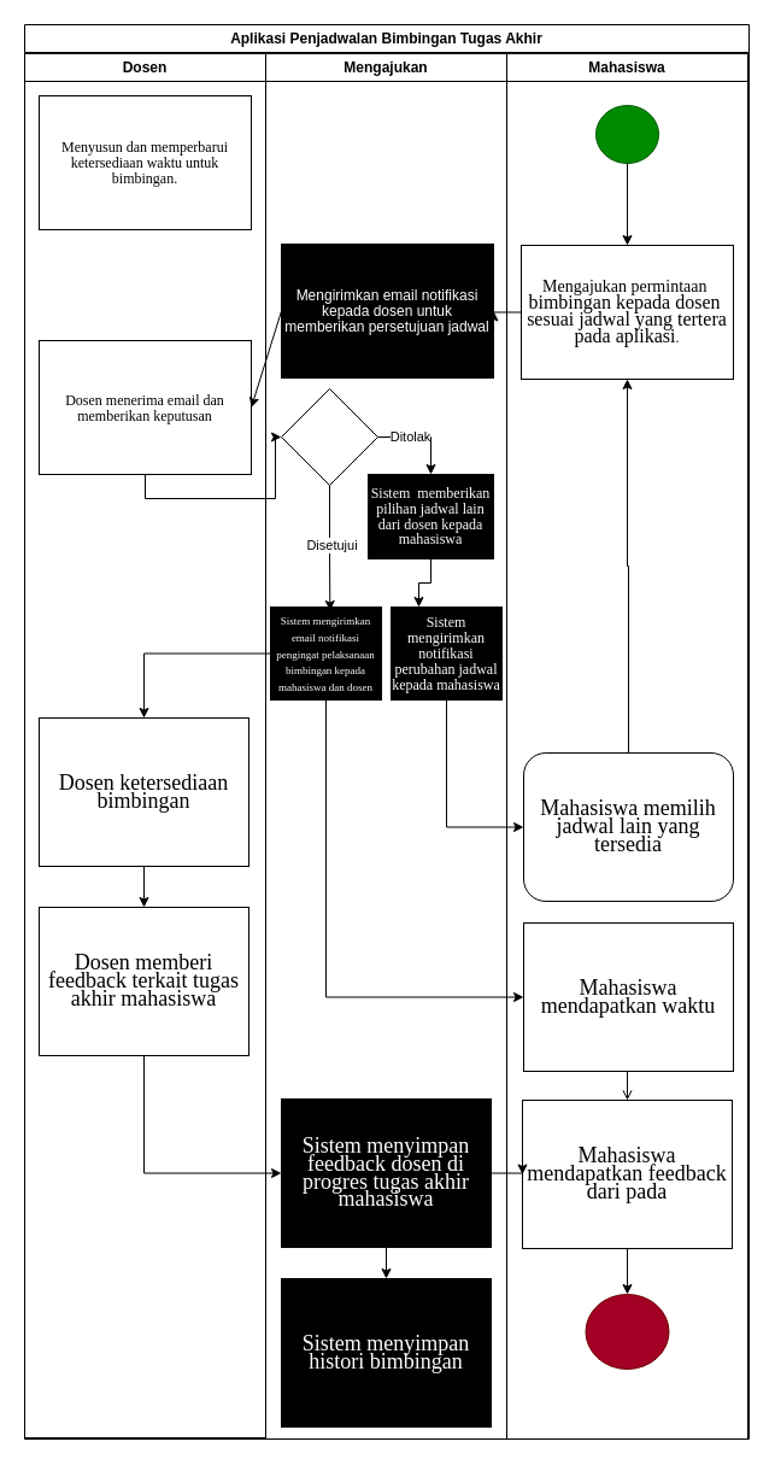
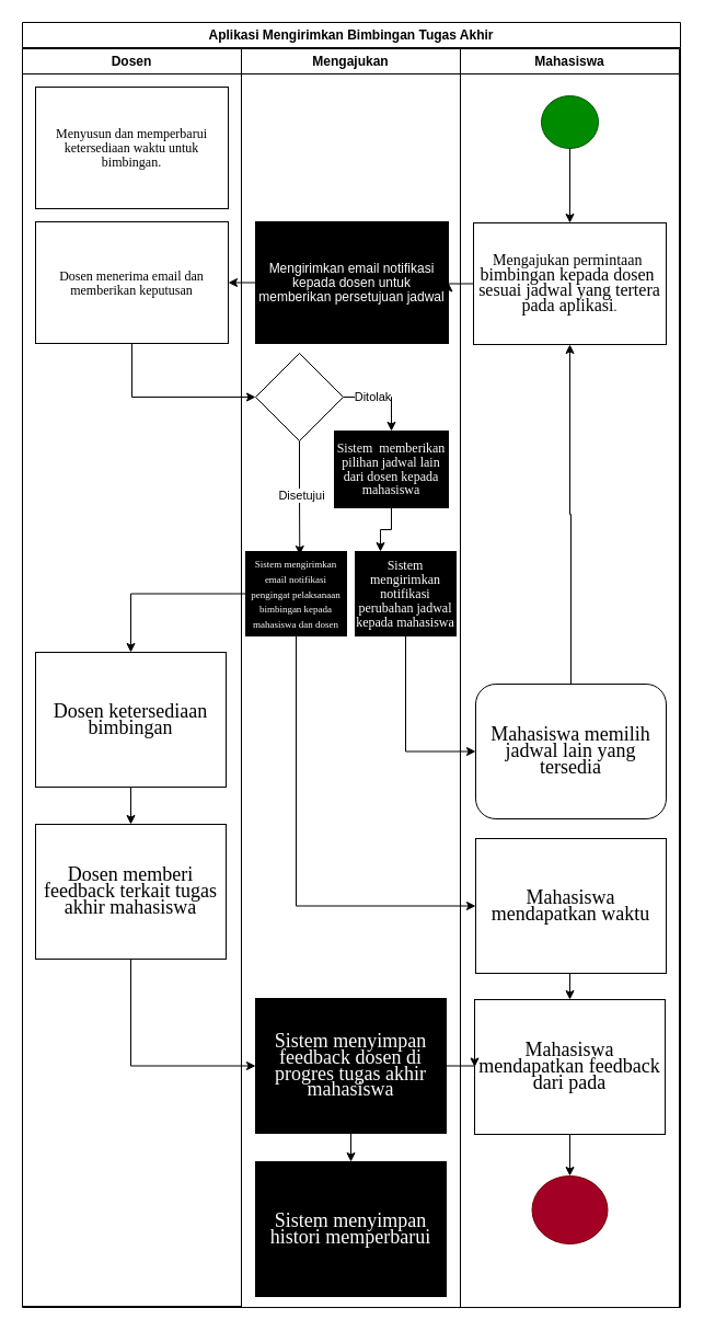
- <mxCell id="2" value="&lt;span style=&quot;text-wrap: nowrap;&quot;&gt;Aplikasi Penjadwalan Bimbingan Tugas Akhir&lt;/span&gt;" style="swimlane;whiteSpace=wrap;html=1;" parent="1" vertex="1"><mxGeometry x="20" y="20" width="601" height="1173" as="geometry" /></mxCell>
+ <mxCell id="2" value="&lt;span style=&quot;text-wrap: nowrap;&quot;&gt;Aplikasi Mengirimkan Bimbingan Tugas Akhir&lt;/span&gt;" style="swimlane;whiteSpace=wrap;html=1;" parent="1" vertex="1"><mxGeometry x="20" y="20" width="601" height="1173" as="geometry" /></mxCell>
- <mxCell id="4" value="&lt;div style=&quot;line-height: 108%;&quot;&gt;&lt;span style=&quot;font-family: &amp;quot;Times New Roman&amp;quot;, serif; white-space-collapse: preserve;&quot;&gt;&lt;font style=&quot;font-size: 12px;&quot;&gt;Dosen menerima email dan memberikan keputusan&lt;/font&gt;&lt;/span&gt;&lt;br&gt;&lt;/div&gt;" style="rounded=0;whiteSpace=wrap;html=1;fontFamily=Helvetica;fontSize=12;fontColor=#000000;align=center;" parent="3" vertex="1"><mxGeometry x="12" y="238" width="176" height="111" as="geometry" /></mxCell>
+ <mxCell id="4" value="&lt;div style=&quot;line-height: 108%;&quot;&gt;&lt;span style=&quot;font-family: &amp;quot;Times New Roman&amp;quot;, serif; white-space-collapse: preserve;&quot;&gt;&lt;font style=&quot;font-size: 12px;&quot;&gt;Dosen menerima email dan memberikan keputusan&lt;/font&gt;&lt;/span&gt;&lt;br&gt;&lt;/div&gt;" style="rounded=0;whiteSpace=wrap;html=1;fontFamily=Helvetica;fontSize=12;fontColor=#000000;align=center;" parent="3" vertex="1"><mxGeometry x="12" y="158" width="176" height="111" as="geometry" /></mxCell>
- <mxCell id="27" style="edgeStyle=orthogonalEdgeStyle;rounded=0;orthogonalLoop=1;jettySize=auto;html=1;exitX=0.5;exitY=1;exitDx=0;exitDy=0;entryX=0.5;entryY=0;entryDx=0;entryDy=0;endArrow=open;" parent="23" source="28" target="30" edge="1"><mxGeometry relative="1" as="geometry" /></mxCell>
+ <mxCell id="27" style="edgeStyle=orthogonalEdgeStyle;rounded=0;orthogonalLoop=1;jettySize=auto;html=1;exitX=0.5;exitY=1;exitDx=0;exitDy=0;entryX=0.5;entryY=0;entryDx=0;entryDy=0;" parent="23" source="28" target="30" edge="1"><mxGeometry relative="1" as="geometry" /></mxCell>
- <mxCell id="17" value="&lt;div style=&quot;line-height: 108%;&quot;&gt;&lt;span style=&quot;font-family: &amp;quot;Times New Roman&amp;quot;, serif; white-space-collapse: preserve;&quot;&gt;&lt;font color=&quot;#ffffff&quot; style=&quot;font-size: 18px;&quot;&gt;Sistem menyimpan histori bimbingan&lt;/font&gt;&lt;/span&gt;&lt;br&gt;&lt;/div&gt;" style="rounded=0;whiteSpace=wrap;html=1;fontFamily=Helvetica;fontSize=12;fontColor=#000000;align=center;fillColor=#000000;" parent="9" vertex="1"><mxGeometry x="13" y="1016" width="174" height="123" as="geometry" /></mxCell>
+ <mxCell id="17" value="&lt;div style=&quot;line-height: 108%;&quot;&gt;&lt;span style=&quot;font-family: &amp;quot;Times New Roman&amp;quot;, serif; white-space-collapse: preserve;&quot;&gt;&lt;font color=&quot;#ffffff&quot; style=&quot;font-size: 18px;&quot;&gt;Sistem menyimpan histori memperbarui&lt;/font&gt;&lt;/span&gt;&lt;br&gt;&lt;/div&gt;" style="rounded=0;whiteSpace=wrap;html=1;fontFamily=Helvetica;fontSize=12;fontColor=#000000;align=center;fillColor=#000000;" parent="9" vertex="1"><mxGeometry x="13" y="1016" width="174" height="123" as="geometry" /></mxCell>
